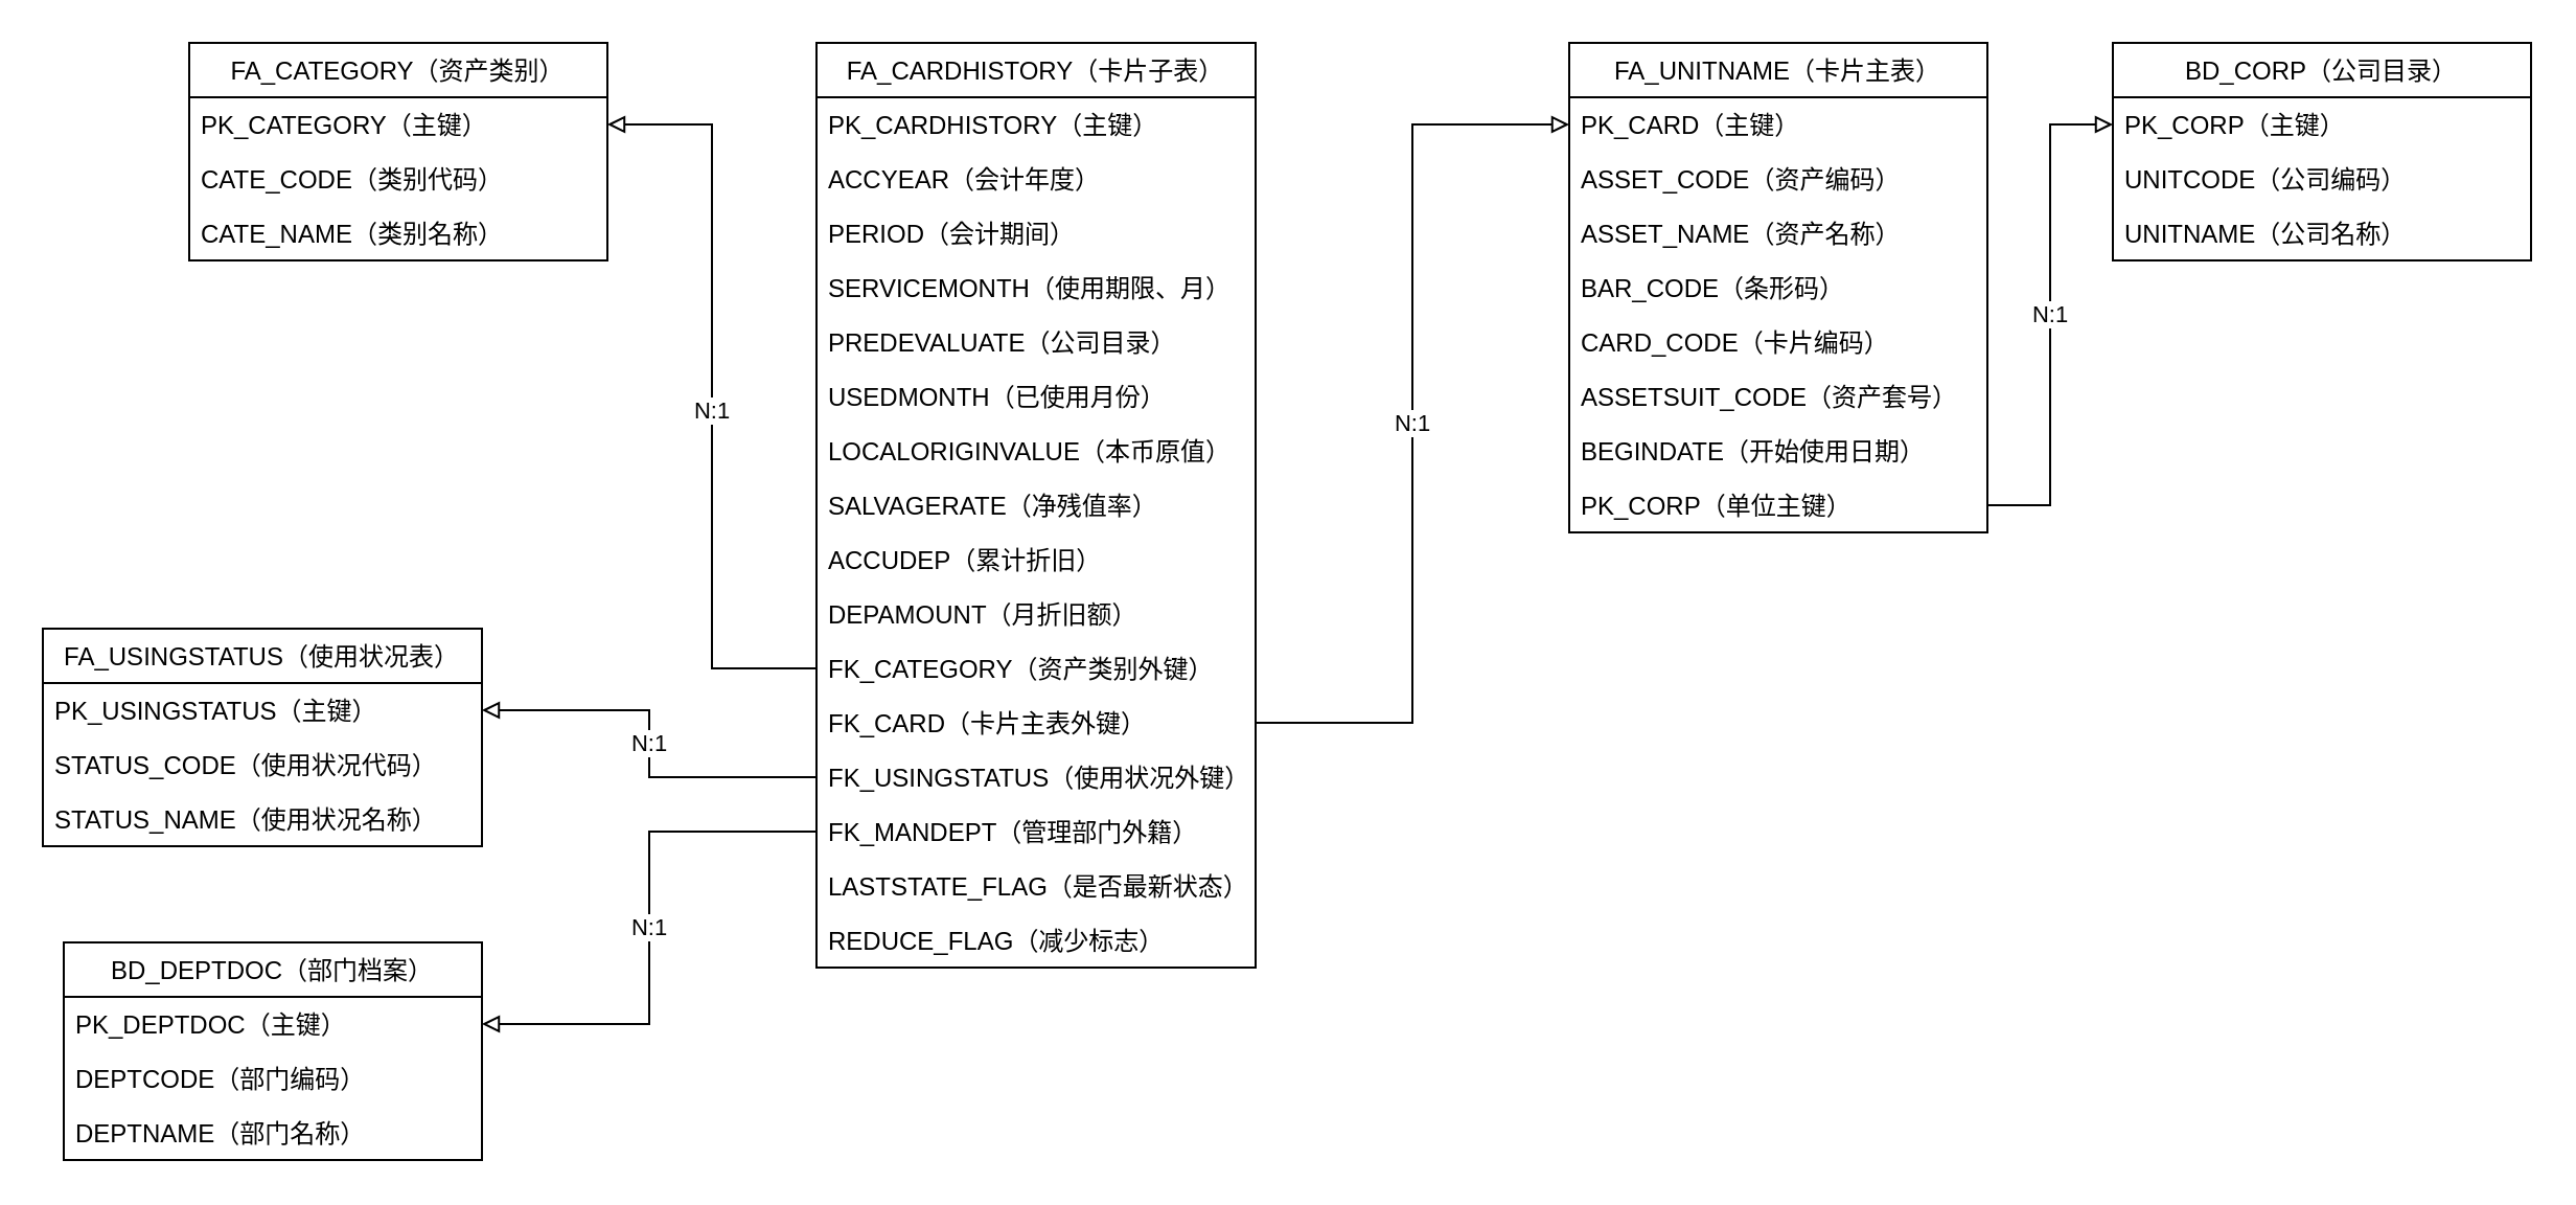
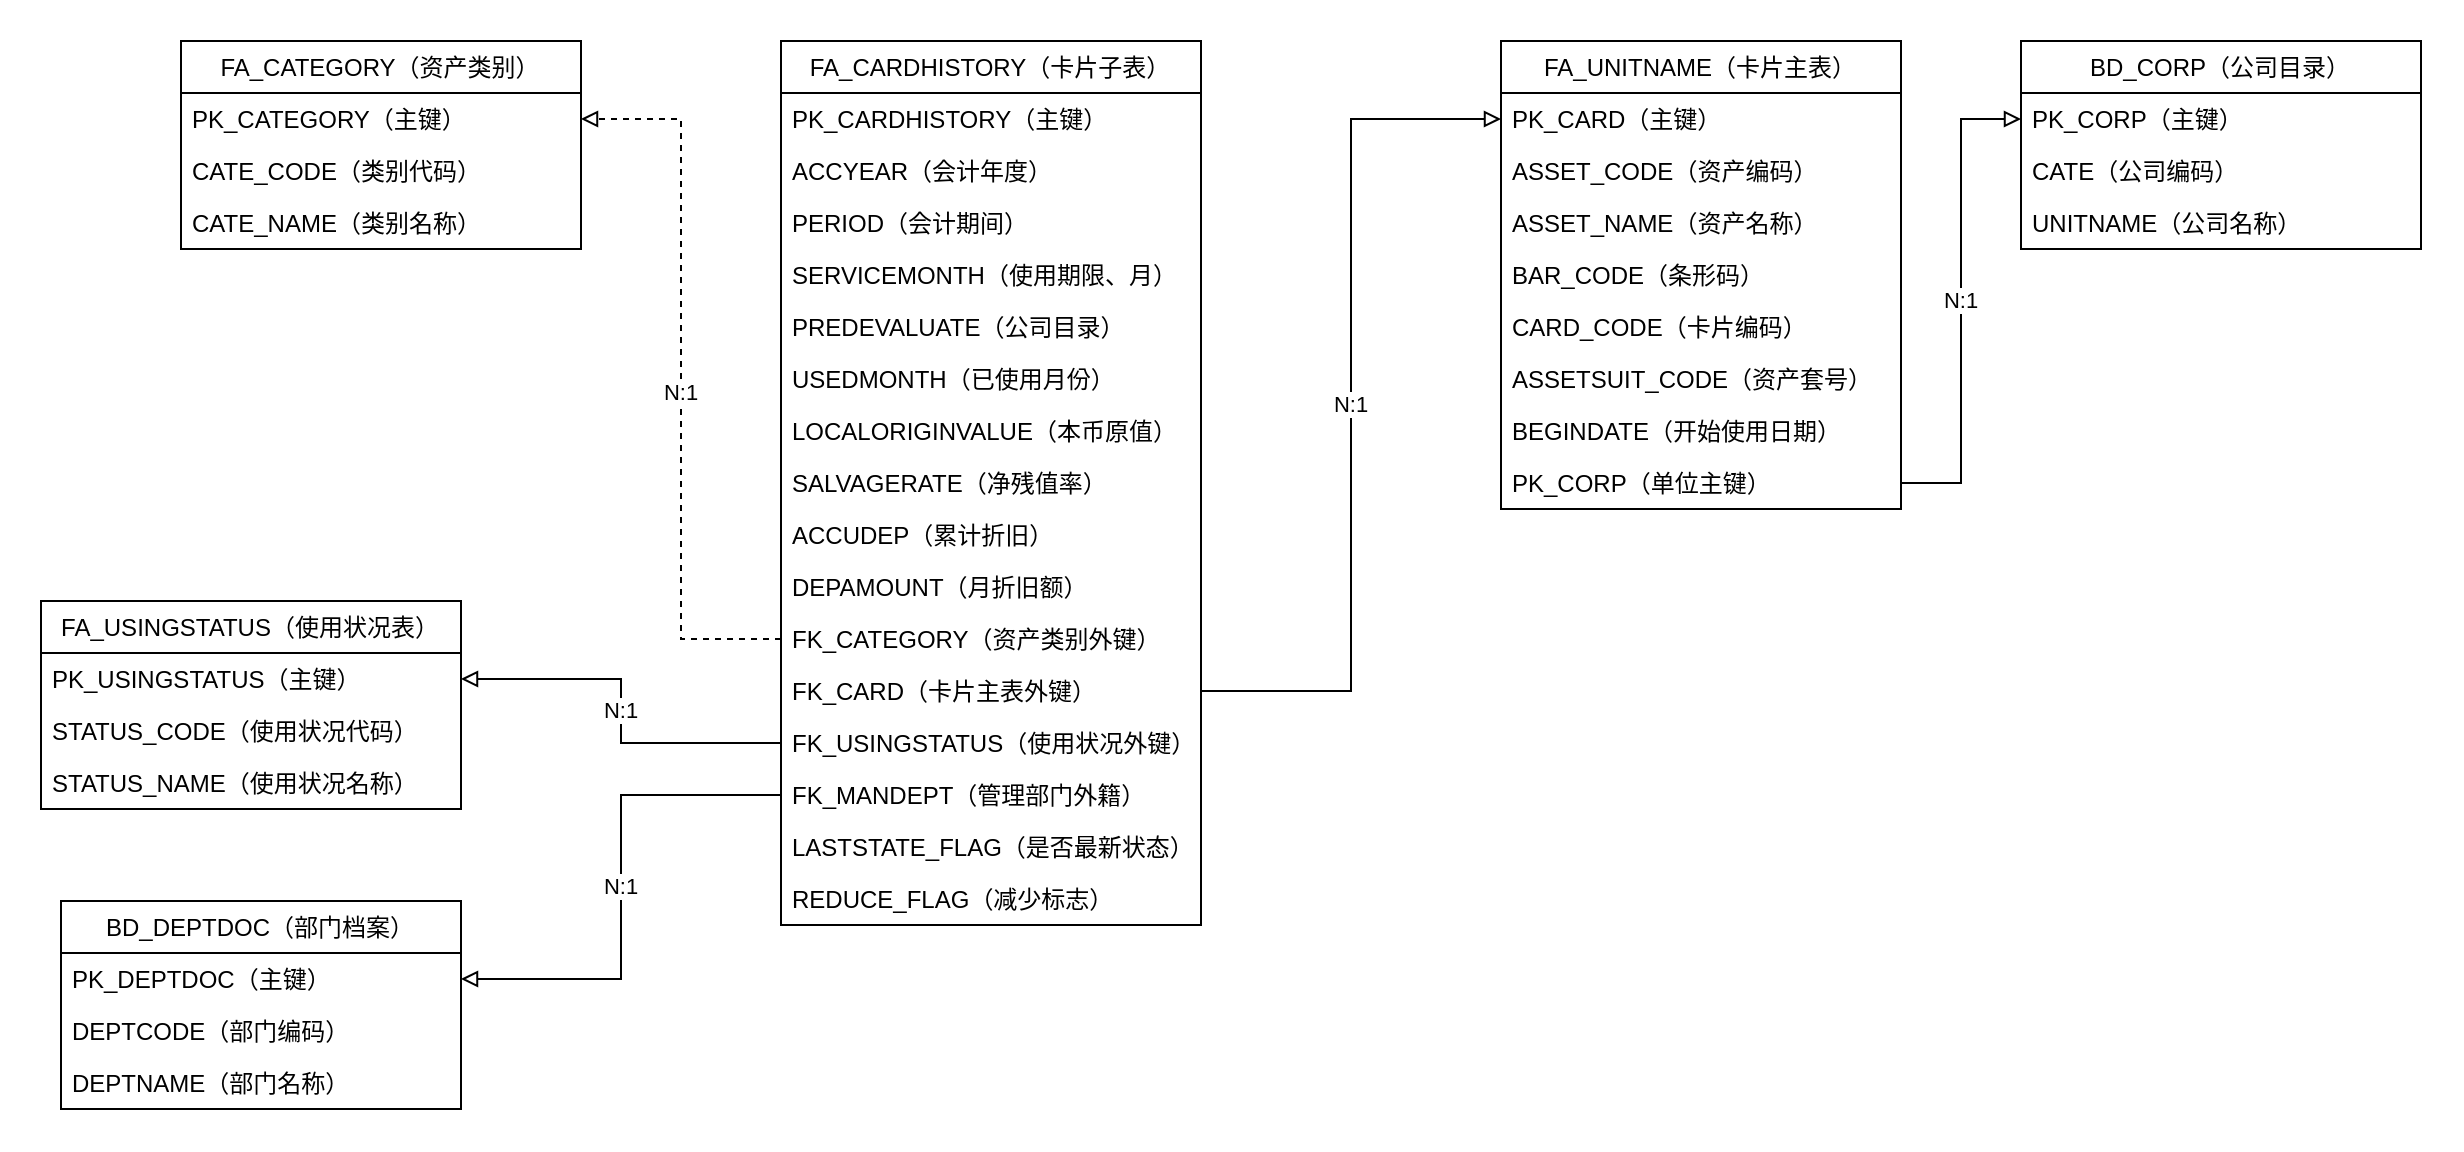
- <mxCell id="47" value="UNITCODE（公司编码）" style="text;strokeColor=none;fillColor=none;align=left;verticalAlign=top;spacingLeft=4;spacingRight=4;overflow=hidden;rotatable=0;points=[[0,0.5],[1,0.5]];portConstraint=eastwest;" vertex="1" parent="45"><mxGeometry y="52" width="200" height="26" as="geometry" /></mxCell>
+ <mxCell id="47" value="CATE（公司编码）" style="text;strokeColor=none;fillColor=none;align=left;verticalAlign=top;spacingLeft=4;spacingRight=4;overflow=hidden;rotatable=0;points=[[0,0.5],[1,0.5]];portConstraint=eastwest;" vertex="1" parent="45"><mxGeometry y="52" width="200" height="26" as="geometry" /></mxCell>
- <mxCell id="33" style="rounded=0;orthogonalLoop=1;jettySize=auto;html=1;entryX=1;entryY=0.5;entryDx=0;entryDy=0;endArrow=block;endFill=0;edgeStyle=elbowEdgeStyle;" edge="1" parent="1" source="26" target="12"><mxGeometry relative="1" as="geometry" /></mxCell>
+ <mxCell id="33" style="rounded=0;orthogonalLoop=1;jettySize=auto;html=1;entryX=1;entryY=0.5;entryDx=0;entryDy=0;endArrow=block;endFill=0;edgeStyle=elbowEdgeStyle;dashed=1;" edge="1" parent="1" source="26" target="12"><mxGeometry relative="1" as="geometry" /></mxCell>
